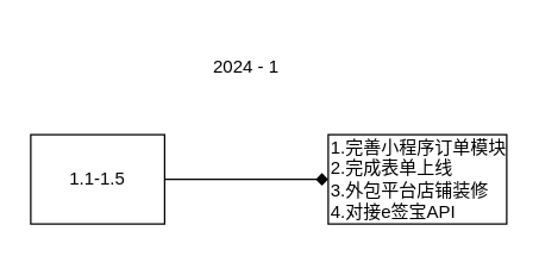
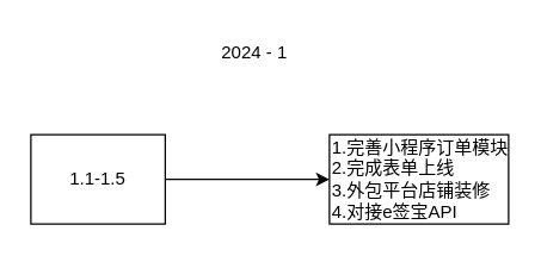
- <mxCell id="2" value="2024 - 1" style="text;html=1;strokeColor=none;fillColor=none;align=center;verticalAlign=middle;whiteSpace=wrap;rounded=0;" vertex="1" parent="1"><mxGeometry x="135" y="30" width="60" height="30" as="geometry" /></mxCell>
+ <mxCell id="2" value="2024 - 1" style="text;html=1;strokeColor=none;fillColor=none;align=center;verticalAlign=middle;whiteSpace=wrap;rounded=0;" vertex="1" parent="1"><mxGeometry x="140" y="20" width="60" height="30" as="geometry" /></mxCell>
- <mxCell id="3" value="" style="edgeStyle=orthogonalEdgeStyle;rounded=0;orthogonalLoop=1;jettySize=auto;html=1;endArrow=diamond;" edge="1" parent="1" source="4" target="5"><mxGeometry relative="1" as="geometry" /></mxCell>
+ <mxCell id="3" value="" style="edgeStyle=orthogonalEdgeStyle;rounded=0;orthogonalLoop=1;jettySize=auto;html=1;" edge="1" parent="1" source="4" target="5"><mxGeometry relative="1" as="geometry" /></mxCell>
